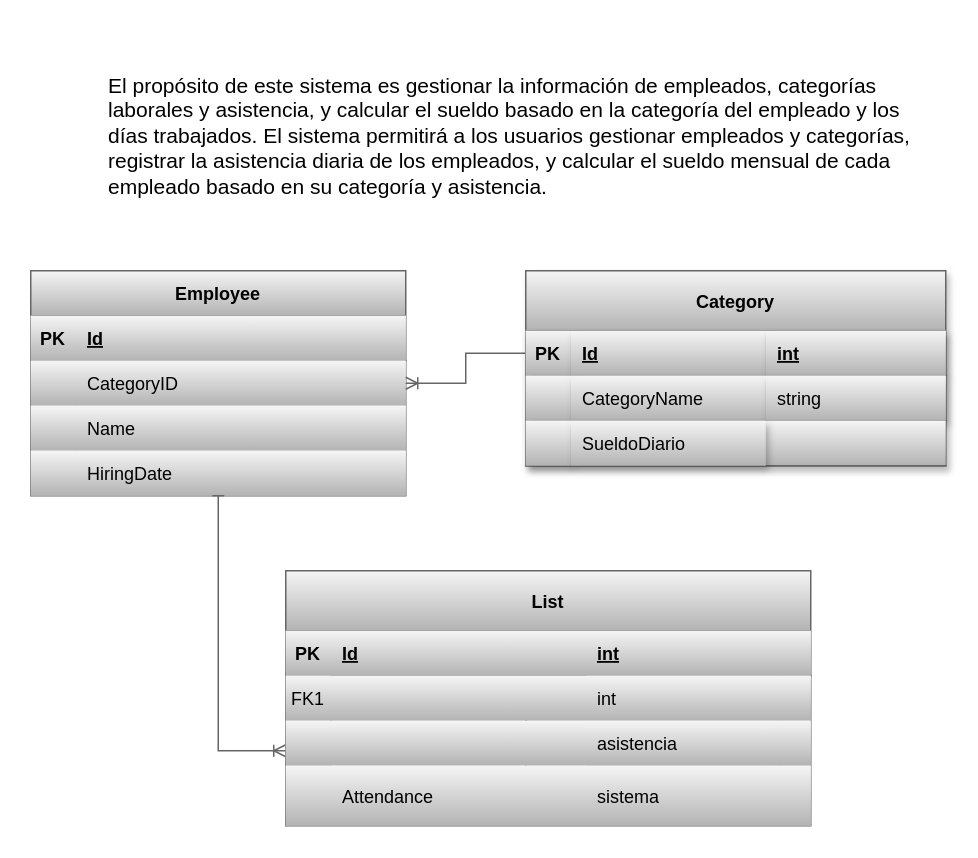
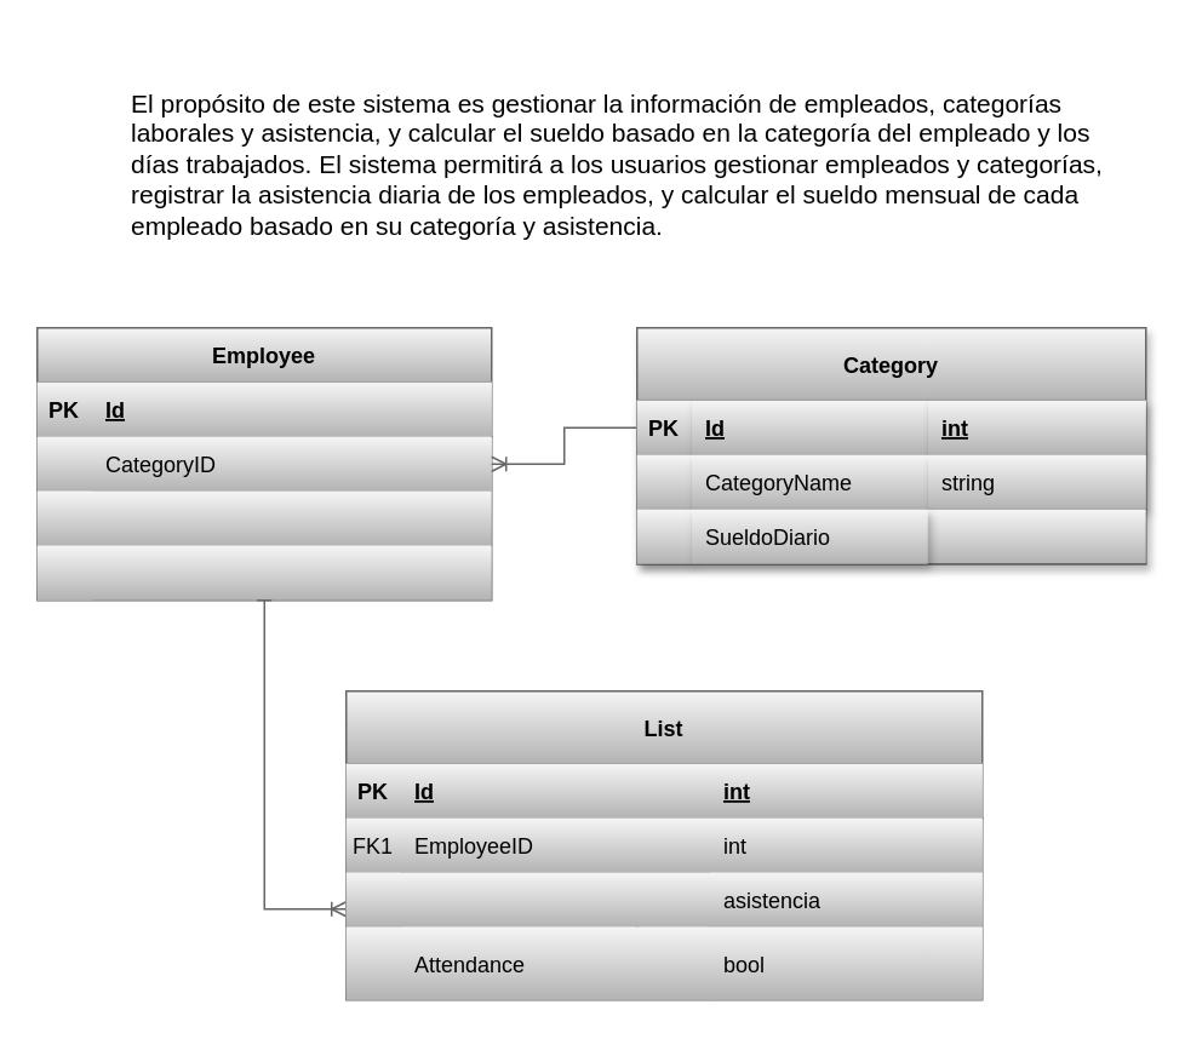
- <mxCell id="11" value="Name" style="shape=partialRectangle;overflow=hidden;connectable=0;fillColor=#f5f5f5;top=0;left=0;bottom=0;right=0;align=left;spacingLeft=6;strokeColor=#666666;gradientColor=#b3b3b3;rounded=0;" vertex="1" parent="9"><mxGeometry x="30" width="220" height="30" as="geometry"><mxRectangle width="220" height="30" as="alternateBounds" /></mxGeometry></mxCell>
- <mxCell id="14" value="HiringDate" style="shape=partialRectangle;overflow=hidden;connectable=0;fillColor=#f5f5f5;top=0;left=0;bottom=0;right=0;align=left;spacingLeft=6;strokeColor=#666666;gradientColor=#b3b3b3;rounded=0;" vertex="1" parent="12"><mxGeometry x="30" width="220" height="30" as="geometry"><mxRectangle width="220" height="30" as="alternateBounds" /></mxGeometry></mxCell>
+ <mxCell id="25" value="EmployeeID" style="shape=partialRectangle;overflow=hidden;connectable=0;fillColor=#f5f5f5;top=0;left=0;bottom=0;right=0;align=left;spacingLeft=6;strokeColor=#666666;gradientColor=#b3b3b3;rounded=0;" parent="23" vertex="1"><mxGeometry x="30" width="170" height="30" as="geometry"><mxRectangle width="170" height="30" as="alternateBounds" /></mxGeometry></mxCell>
- <mxCell id="35" value="sistema" style="shape=partialRectangle;overflow=hidden;connectable=0;fillColor=#f5f5f5;top=0;left=0;bottom=0;right=0;align=left;spacingLeft=6;strokeColor=#666666;gradientColor=#b3b3b3;rounded=0;" vertex="1" parent="32"><mxGeometry x="200" width="130" height="40" as="geometry"><mxRectangle width="130" height="40" as="alternateBounds" /></mxGeometry></mxCell>
+ <mxCell id="35" value="bool" style="shape=partialRectangle;overflow=hidden;connectable=0;fillColor=#f5f5f5;top=0;left=0;bottom=0;right=0;align=left;spacingLeft=6;strokeColor=#666666;gradientColor=#b3b3b3;rounded=0;" vertex="1" parent="32"><mxGeometry x="200" width="130" height="40" as="geometry"><mxRectangle width="130" height="40" as="alternateBounds" /></mxGeometry></mxCell>
